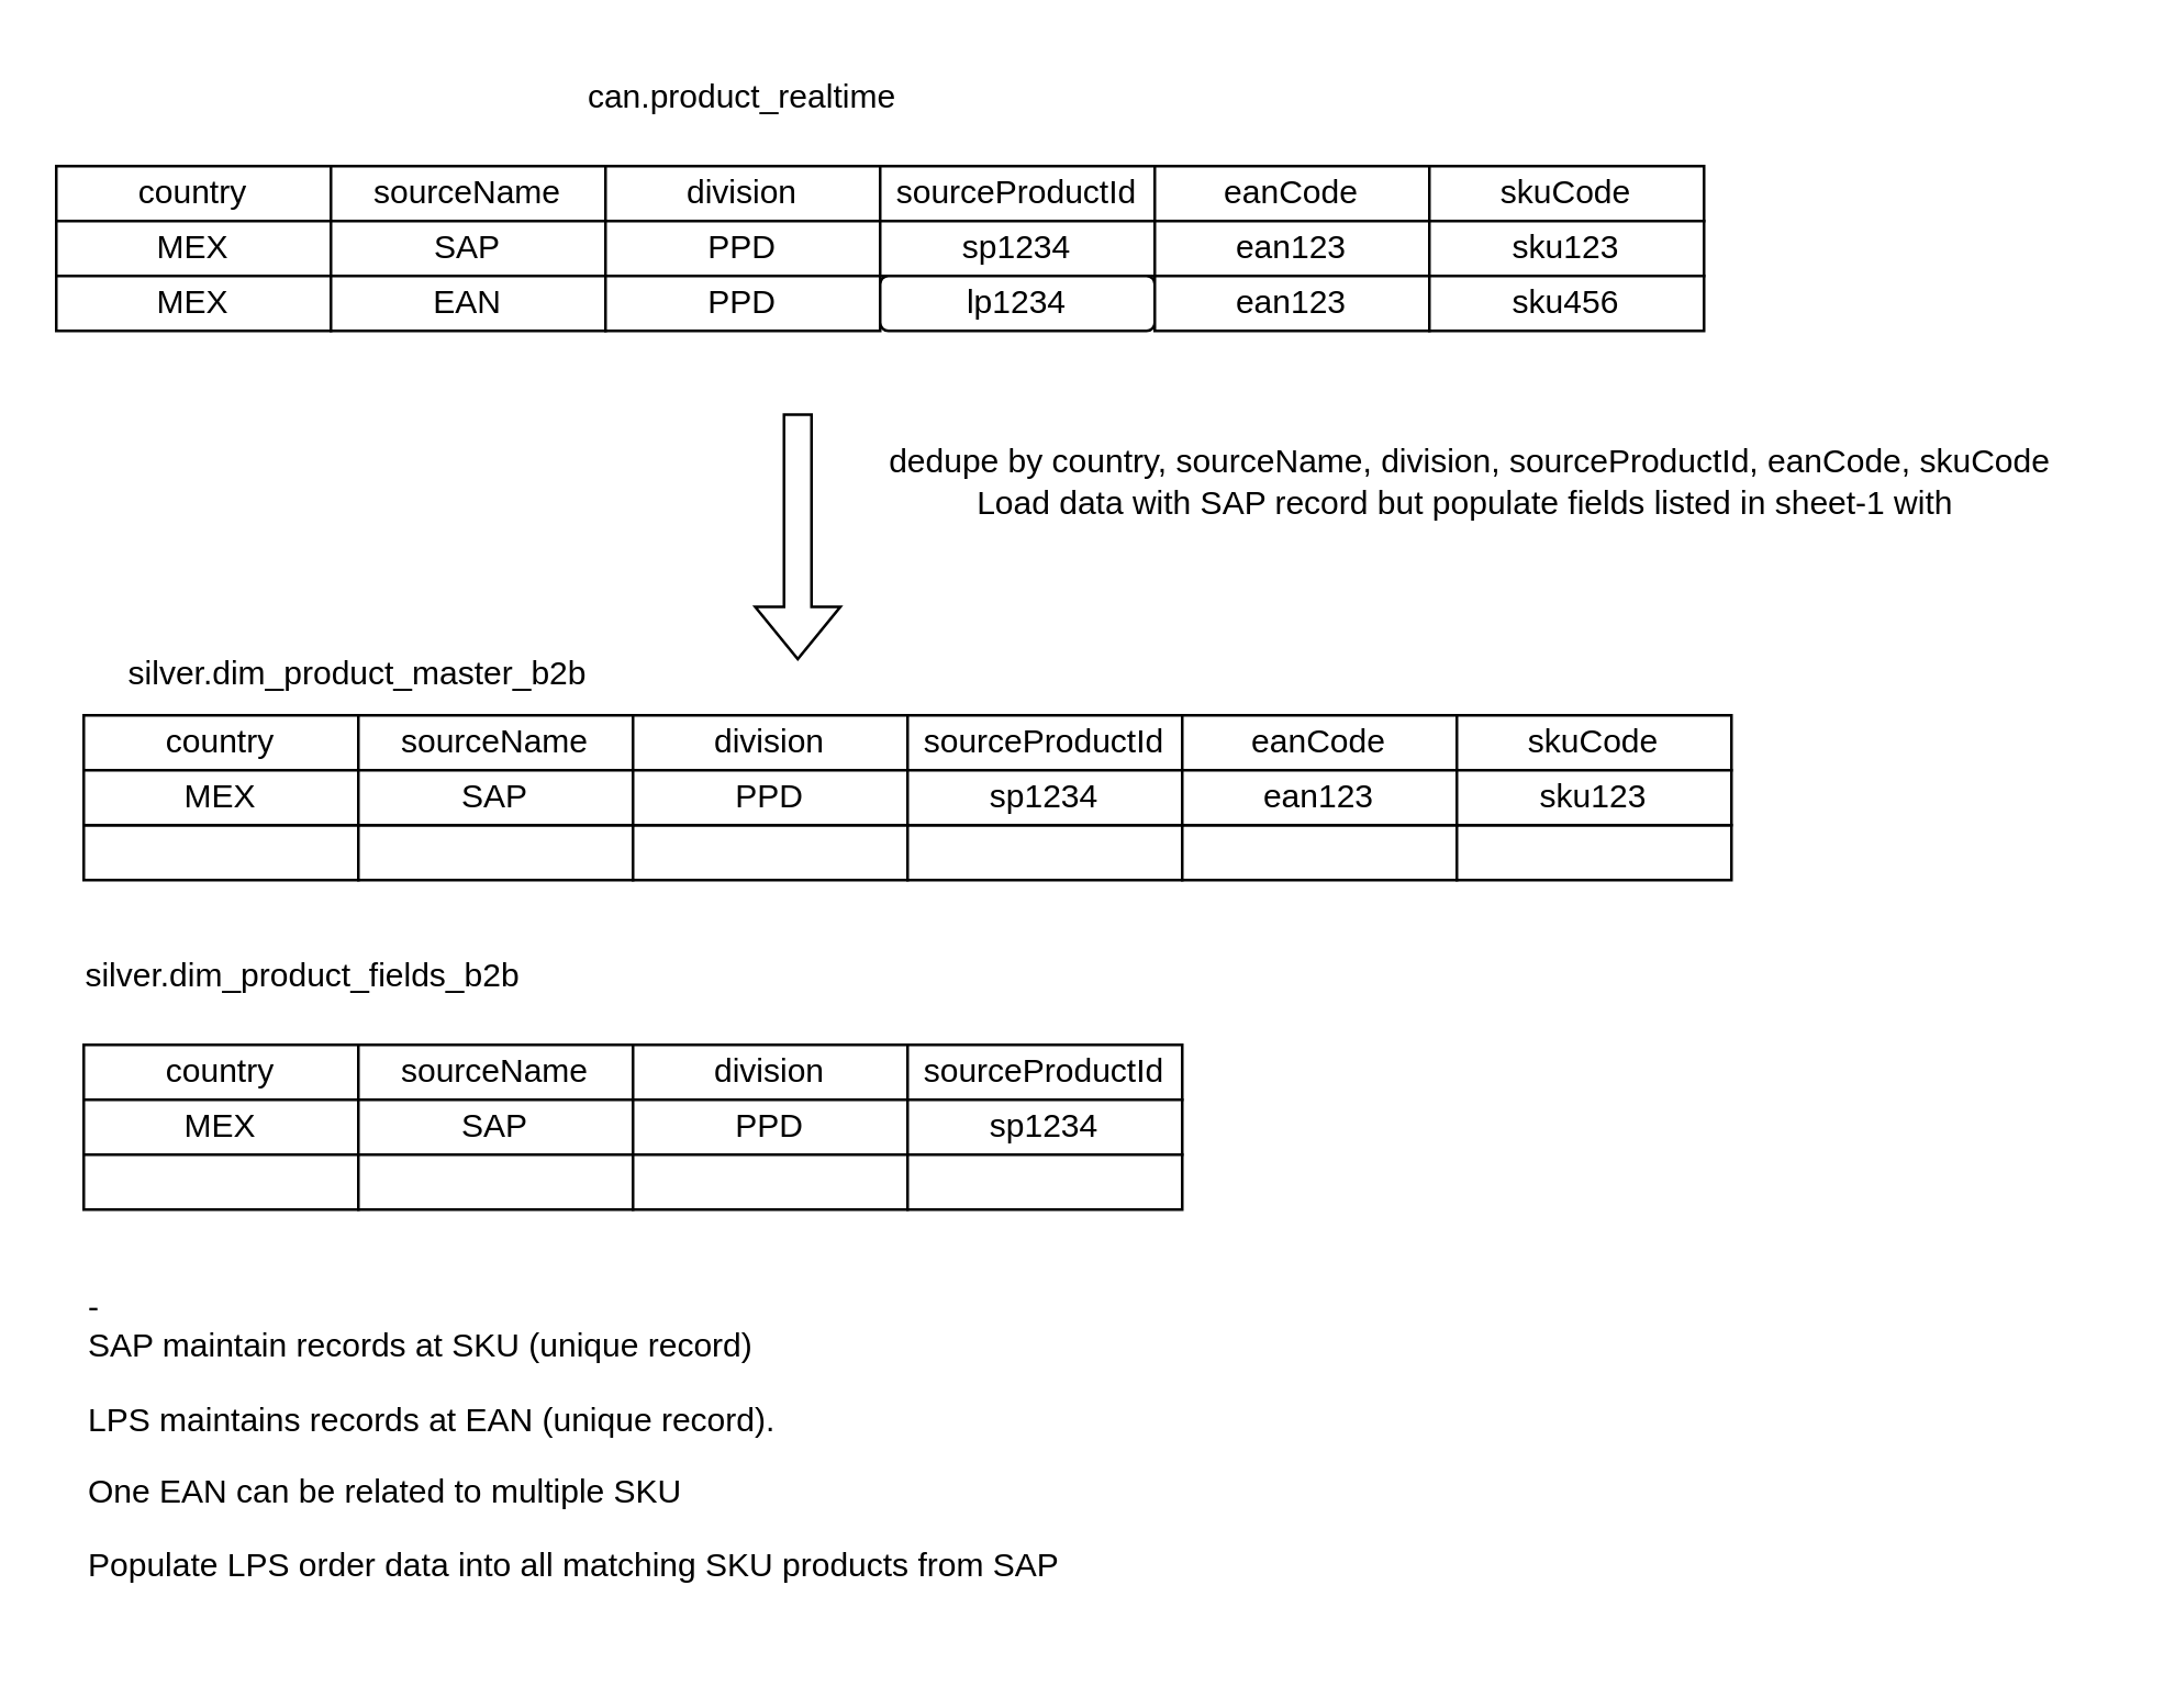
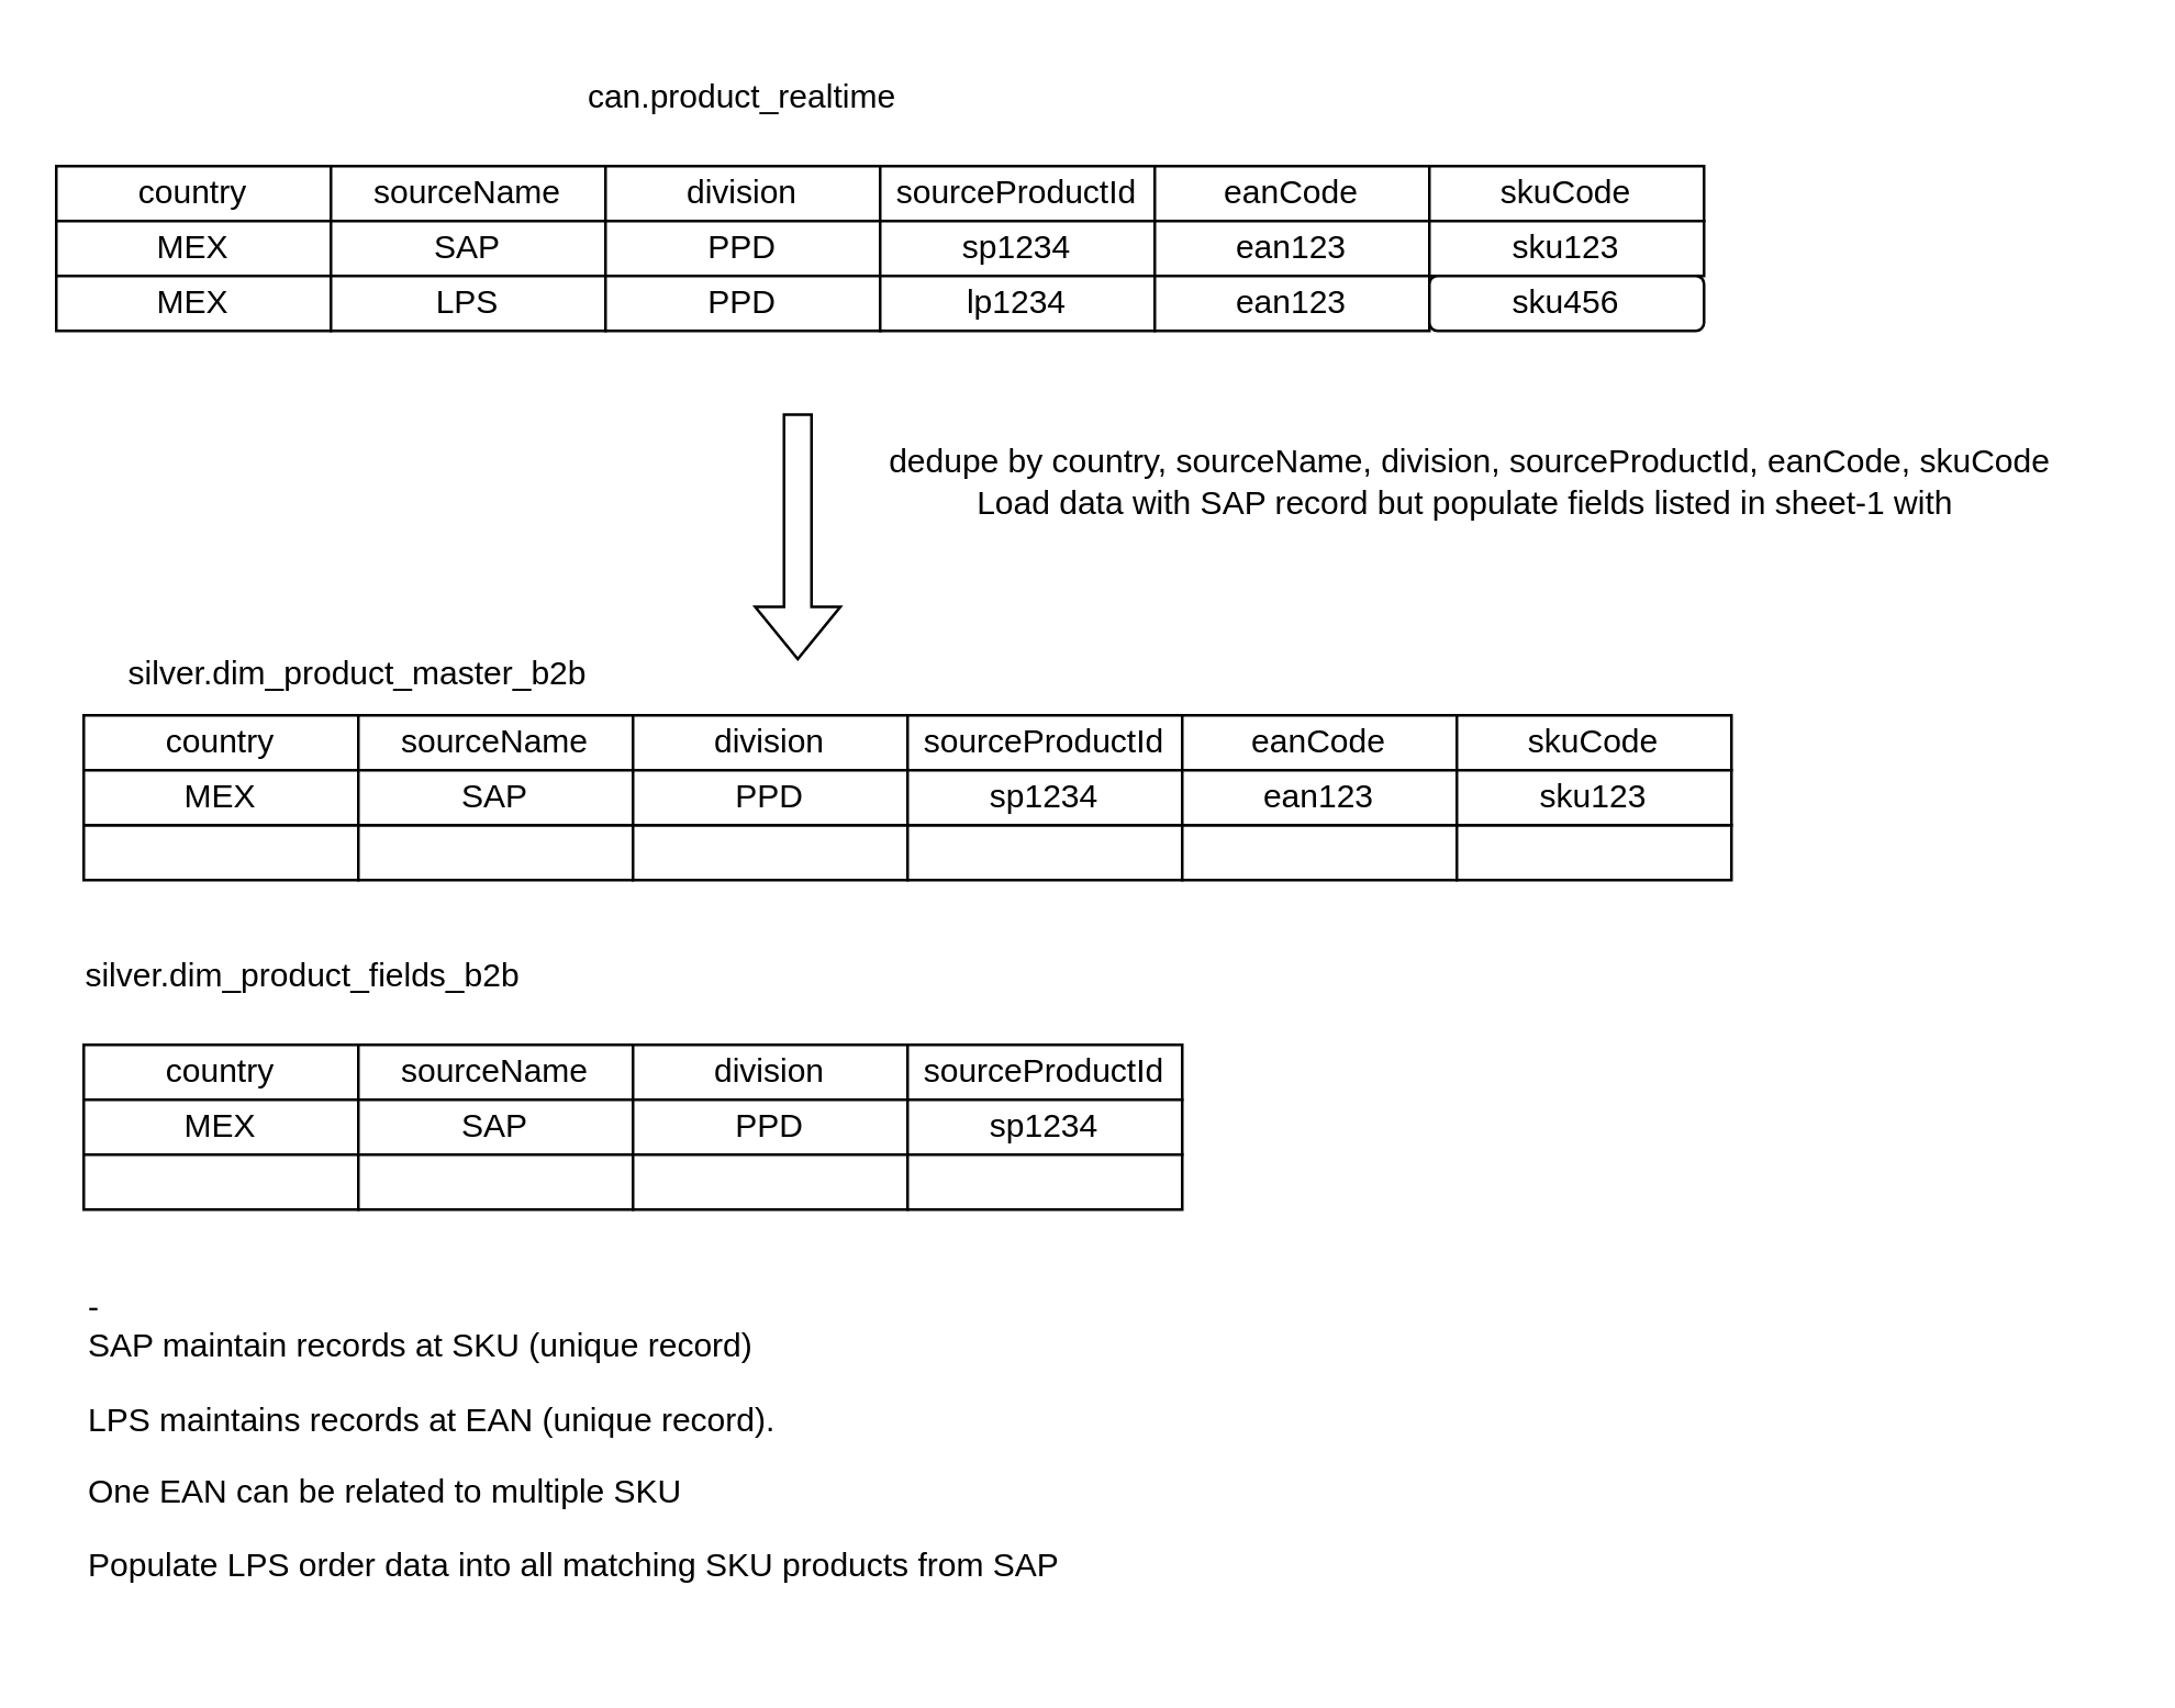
- <mxCell id="9" value="EAN" style="rounded=0;whiteSpace=wrap;html=1;" vertex="1" parent="1"><mxGeometry x="120" y="100" width="100" height="20" as="geometry" /></mxCell>
+ <mxCell id="9" value="LPS" style="rounded=0;whiteSpace=wrap;html=1;" vertex="1" parent="1"><mxGeometry x="120" y="100" width="100" height="20" as="geometry" /></mxCell>
- <mxCell id="18" value="lp1234" style="whiteSpace=wrap;html=1;rounded=1;" vertex="1" parent="1"><mxGeometry x="320" y="100" width="100" height="20" as="geometry" /></mxCell>
+ <mxCell id="18" value="lp1234" style="rounded=0;whiteSpace=wrap;html=1;" vertex="1" parent="1"><mxGeometry x="320" y="100" width="100" height="20" as="geometry" /></mxCell>
- <mxCell id="20" value="sku456" style="rounded=0;whiteSpace=wrap;html=1;" vertex="1" parent="1"><mxGeometry x="520" y="100" width="100" height="20" as="geometry" /></mxCell>
+ <mxCell id="20" value="sku456" style="whiteSpace=wrap;html=1;rounded=1;" vertex="1" parent="1"><mxGeometry x="520" y="100" width="100" height="20" as="geometry" /></mxCell>
